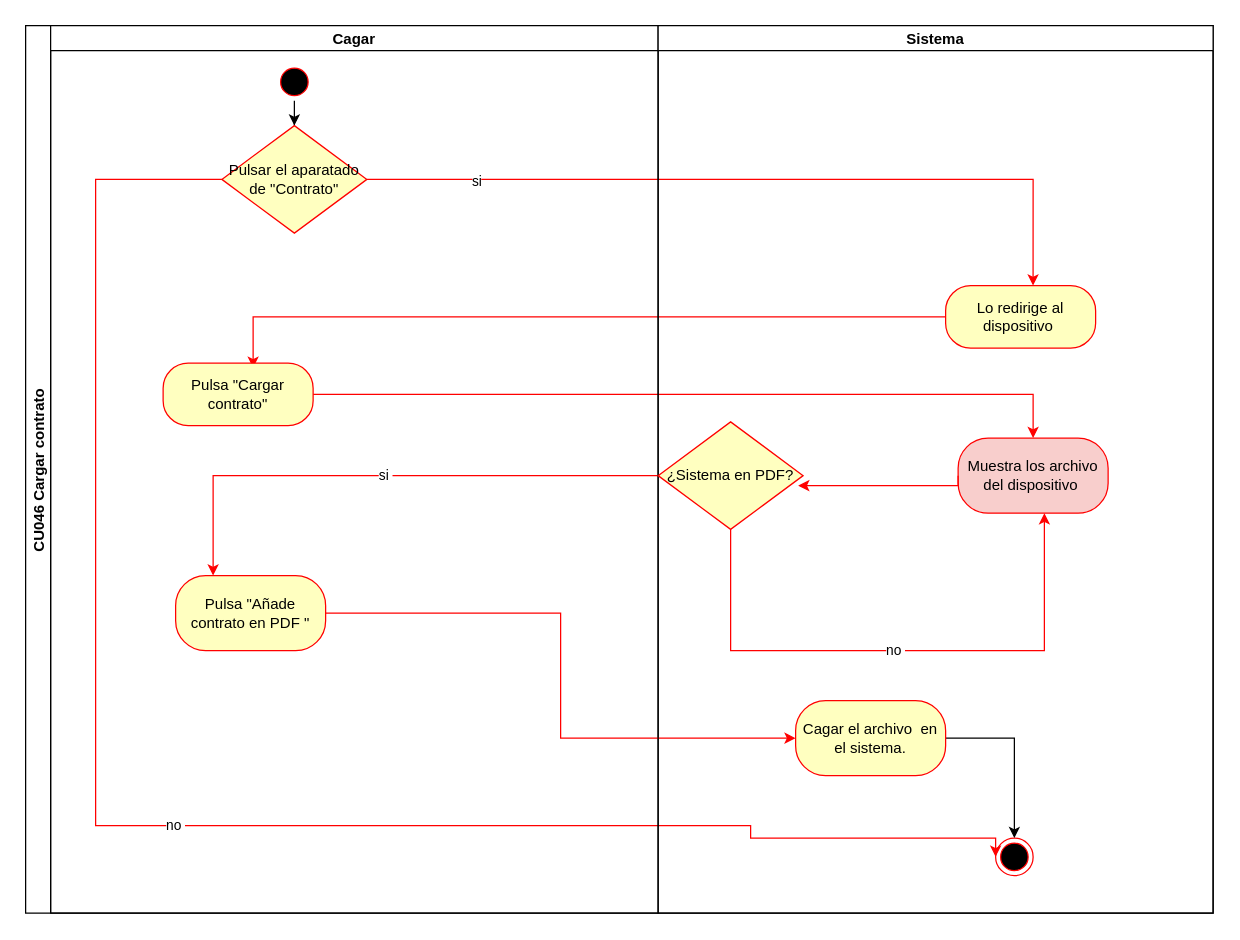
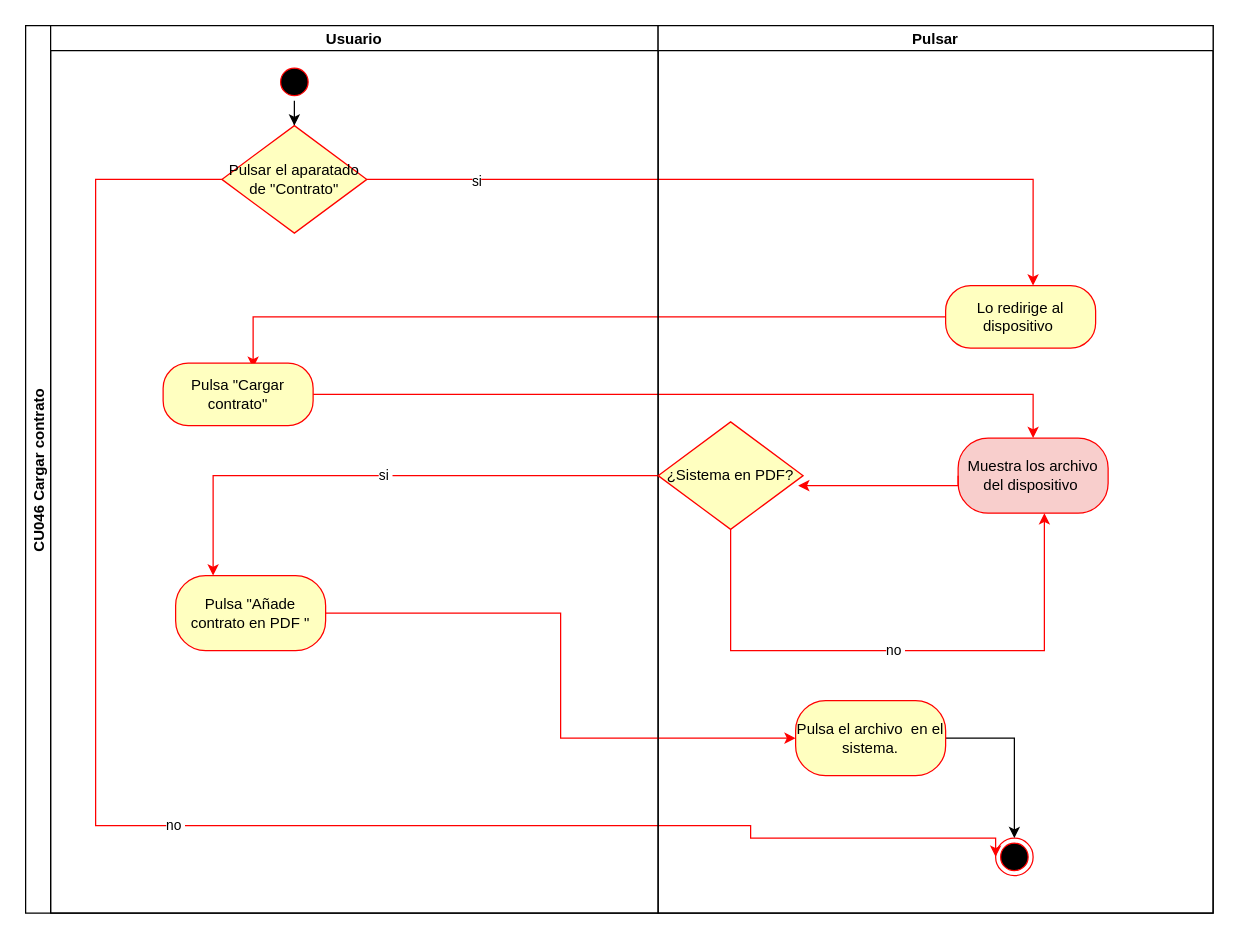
- <mxCell id="8" value="Cagar" style="swimlane;startSize=20;" vertex="1" parent="2"><mxGeometry x="20" width="486" height="710" as="geometry" /></mxCell>
+ <mxCell id="8" value="Usuario" style="swimlane;startSize=20;" vertex="1" parent="2"><mxGeometry x="20" width="486" height="710" as="geometry" /></mxCell>
- <mxCell id="16" value="Sistema" style="swimlane;startSize=20;" vertex="1" parent="2"><mxGeometry x="506" width="444" height="710" as="geometry" /></mxCell>
+ <mxCell id="16" value="Pulsar" style="swimlane;startSize=20;" vertex="1" parent="2"><mxGeometry x="506" width="444" height="710" as="geometry" /></mxCell>
- <mxCell id="21" value="Cagar el archivo&amp;nbsp; en el sistema." style="rounded=1;whiteSpace=wrap;html=1;fillColor=#ffffc0;strokeColor=#ff0000;fontColor=#000000;arcSize=40;" vertex="1" parent="16"><mxGeometry x="110" y="540" width="120" height="60" as="geometry" /></mxCell>
+ <mxCell id="21" value="Pulsa el archivo&amp;nbsp; en el sistema." style="rounded=1;whiteSpace=wrap;html=1;fillColor=#ffffc0;strokeColor=#ff0000;fontColor=#000000;arcSize=40;" vertex="1" parent="16"><mxGeometry x="110" y="540" width="120" height="60" as="geometry" /></mxCell>
